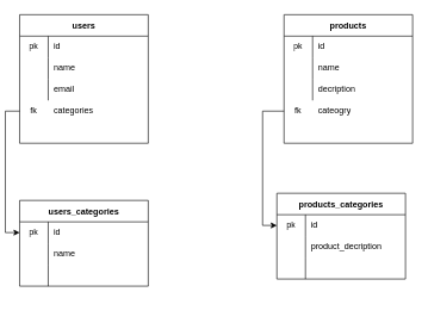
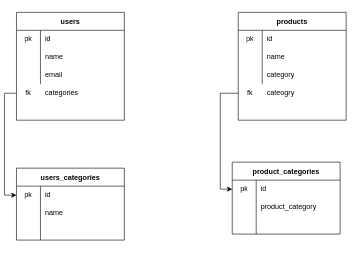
- <mxCell id="25" value="decription" style="shape=partialRectangle;html=1;whiteSpace=wrap;connectable=0;fillColor=none;top=0;left=0;bottom=0;right=0;align=left;spacingLeft=6;overflow=hidden;" vertex="1" parent="23"><mxGeometry x="40" width="140" height="30" as="geometry"><mxRectangle width="140" height="30" as="alternateBounds" /></mxGeometry></mxCell>
+ <mxCell id="25" value="category" style="shape=partialRectangle;html=1;whiteSpace=wrap;connectable=0;fillColor=none;top=0;left=0;bottom=0;right=0;align=left;spacingLeft=6;overflow=hidden;" vertex="1" parent="23"><mxGeometry x="40" width="140" height="30" as="geometry"><mxRectangle width="140" height="30" as="alternateBounds" /></mxGeometry></mxCell>
- <mxCell id="41" value="products_categories" style="shape=table;startSize=30;container=1;collapsible=0;childLayout=tableLayout;fixedRows=1;rowLines=0;fontStyle=1;" vertex="1" parent="1"><mxGeometry x="380" y="270" width="180" height="120" as="geometry" /></mxCell>
+ <mxCell id="41" value="product_categories" style="shape=table;startSize=30;container=1;collapsible=0;childLayout=tableLayout;fixedRows=1;rowLines=0;fontStyle=1;" vertex="1" parent="1"><mxGeometry x="380" y="270" width="180" height="120" as="geometry" /></mxCell>
- <mxCell id="47" value="product_decription" style="shape=partialRectangle;html=1;whiteSpace=wrap;connectable=0;fillColor=none;top=0;left=0;bottom=0;right=0;align=left;spacingLeft=6;overflow=hidden;" vertex="1" parent="45"><mxGeometry x="40" width="140" height="30" as="geometry"><mxRectangle width="140" height="30" as="alternateBounds" /></mxGeometry></mxCell>
+ <mxCell id="47" value="product_category" style="shape=partialRectangle;html=1;whiteSpace=wrap;connectable=0;fillColor=none;top=0;left=0;bottom=0;right=0;align=left;spacingLeft=6;overflow=hidden;" vertex="1" parent="45"><mxGeometry x="40" width="140" height="30" as="geometry"><mxRectangle width="140" height="30" as="alternateBounds" /></mxGeometry></mxCell>
